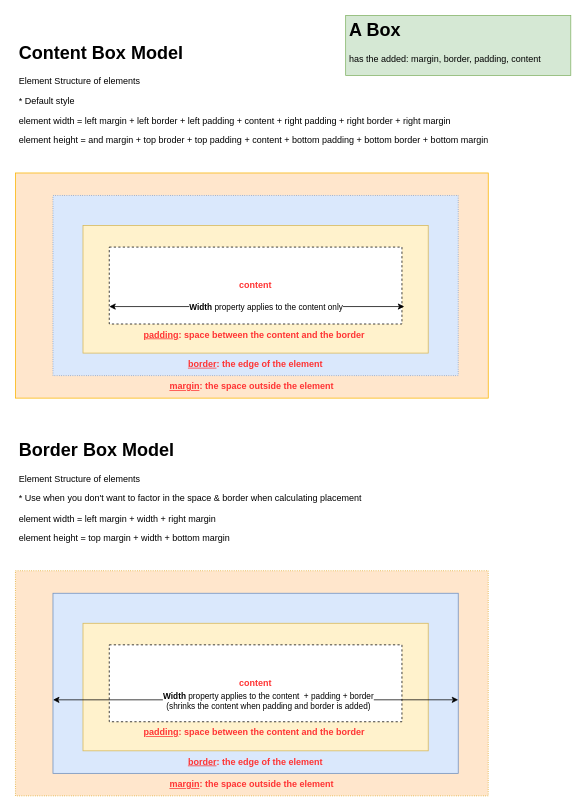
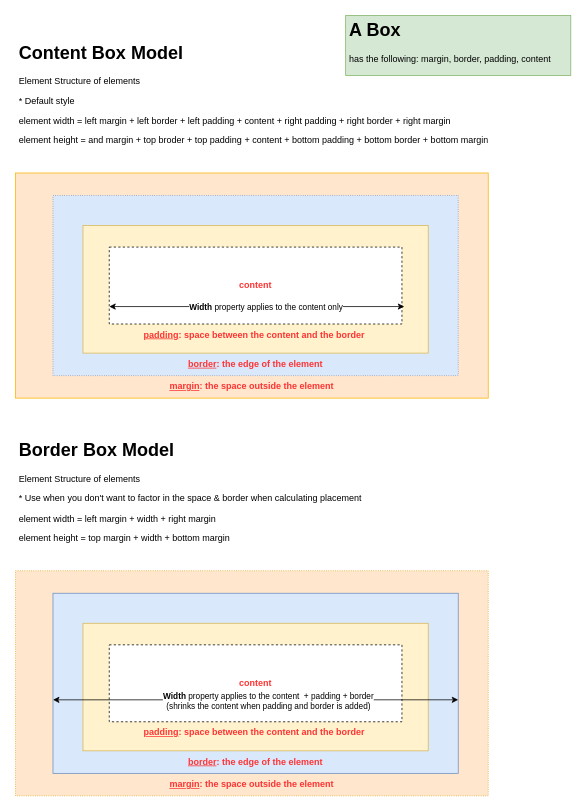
- <mxCell id="22" value="&lt;h1&gt;A Box&lt;/h1&gt;&lt;p&gt;has the added: margin, border, padding, content&lt;/p&gt;" style="text;html=1;strokeColor=#82b366;fillColor=#d5e8d4;spacing=5;spacingTop=-20;whiteSpace=wrap;overflow=hidden;rounded=0;movable=0;resizable=0;rotatable=0;deletable=0;editable=0;connectable=0;" parent="1" vertex="1"><mxGeometry x="460" y="20" width="300" height="80" as="geometry" /></mxCell>
+ <mxCell id="22" value="&lt;h1&gt;A Box&lt;/h1&gt;&lt;p&gt;has the following: margin, border, padding, content&lt;/p&gt;" style="text;html=1;strokeColor=#82b366;fillColor=#d5e8d4;spacing=5;spacingTop=-20;whiteSpace=wrap;overflow=hidden;rounded=0;movable=0;resizable=0;rotatable=0;deletable=0;editable=0;connectable=0;" parent="1" vertex="1"><mxGeometry x="460" y="20" width="300" height="80" as="geometry" /></mxCell>
